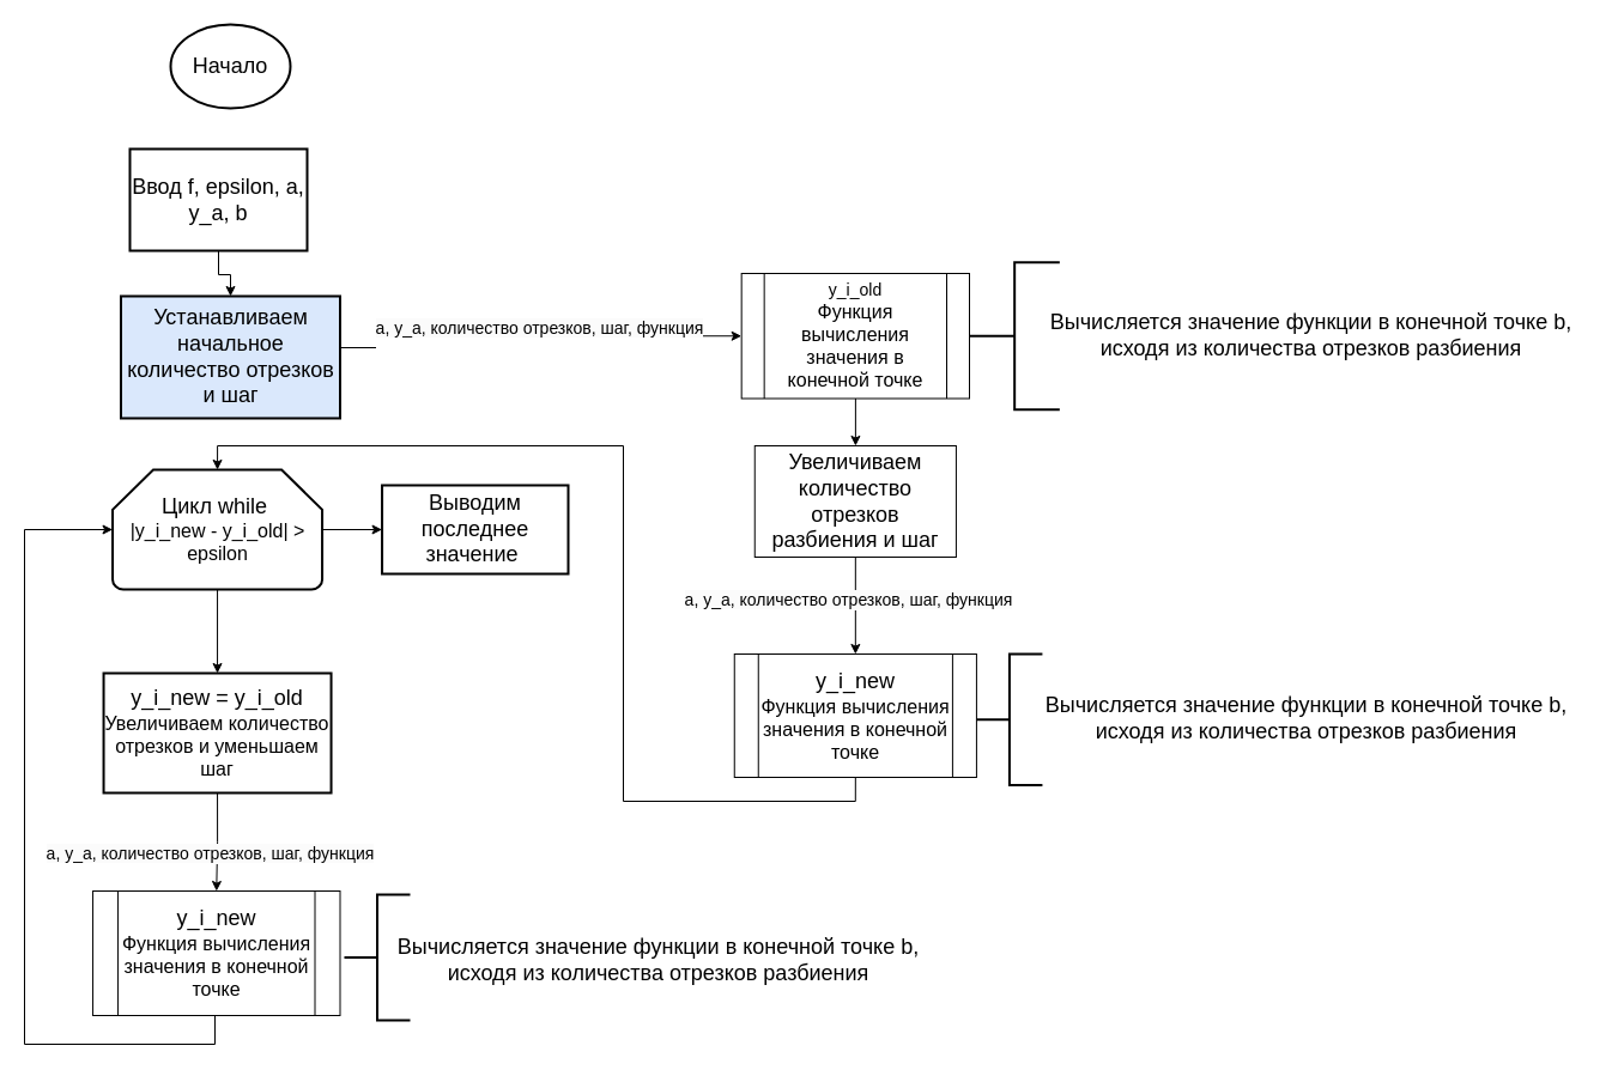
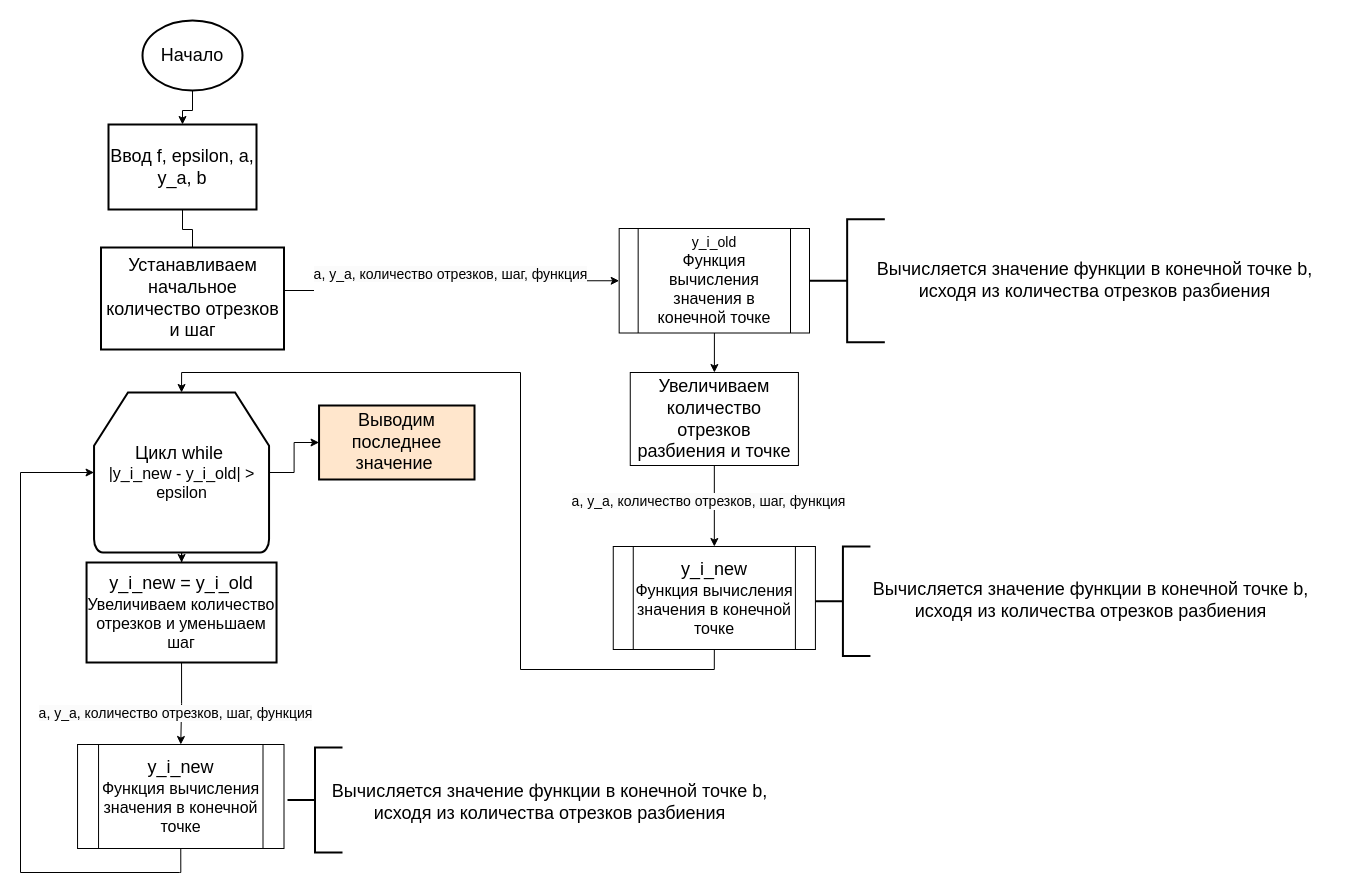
+ <mxCell id="2" value="" style="edgeStyle=orthogonalEdgeStyle;rounded=0;orthogonalLoop=1;jettySize=auto;html=1;" edge="1" parent="1" source="3" target="5"><mxGeometry relative="1" as="geometry" /></mxCell>
- <mxCell id="4" value="" style="edgeStyle=orthogonalEdgeStyle;rounded=0;orthogonalLoop=1;jettySize=auto;html=1;" edge="1" parent="1" source="5" target="7"><mxGeometry relative="1" as="geometry" /></mxCell>
+ <mxCell id="4" value="" style="edgeStyle=orthogonalEdgeStyle;rounded=0;orthogonalLoop=1;jettySize=auto;html=1;endArrow=none;" edge="1" parent="1" source="5" target="7"><mxGeometry relative="1" as="geometry" /></mxCell>
- <mxCell id="7" value="&lt;font style=&quot;font-size: 18px;&quot;&gt;Устанавливаем начальное количество отрезков и шаг&lt;/font&gt;" style="whiteSpace=wrap;html=1;strokeWidth=2;fillColor=#dae8fc;" vertex="1" parent="1"><mxGeometry x="100.5" y="247" width="183" height="102" as="geometry" /></mxCell>
+ <mxCell id="7" value="&lt;font style=&quot;font-size: 18px;&quot;&gt;Устанавливаем начальное количество отрезков и шаг&lt;/font&gt;" style="whiteSpace=wrap;html=1;strokeWidth=2;" vertex="1" parent="1"><mxGeometry x="100.5" y="247" width="183" height="102" as="geometry" /></mxCell>
- <mxCell id="13" value="&lt;font style=&quot;font-size: 18px;&quot;&gt;Увеличиваем количество отрезков разбиения и шаг&lt;/font&gt;" style="whiteSpace=wrap;html=1;" vertex="1" parent="1"><mxGeometry x="629.76" y="372" width="168.16" height="93" as="geometry" /></mxCell>
+ <mxCell id="13" value="&lt;font style=&quot;font-size: 18px;&quot;&gt;Увеличиваем количество отрезков разбиения и точке&lt;/font&gt;" style="whiteSpace=wrap;html=1;" vertex="1" parent="1"><mxGeometry x="629.76" y="372" width="168.16" height="93" as="geometry" /></mxCell>
- <mxCell id="20" value="&lt;font style=&quot;font-size: 18px;&quot;&gt;Цикл while&amp;nbsp;&lt;/font&gt;&lt;div&gt;&lt;font size=&quot;3&quot;&gt;|y_i_new - y_i_old| &amp;gt; epsilon&lt;/font&gt;&lt;/div&gt;" style="strokeWidth=2;html=1;shape=mxgraph.flowchart.loop_limit;whiteSpace=wrap;" vertex="1" parent="1"><mxGeometry x="93.55" y="392" width="175" height="100" as="geometry" /></mxCell>
+ <mxCell id="20" value="&lt;font style=&quot;font-size: 18px;&quot;&gt;Цикл while&amp;nbsp;&lt;/font&gt;&lt;div&gt;&lt;font size=&quot;3&quot;&gt;|y_i_new - y_i_old| &amp;gt; epsilon&lt;/font&gt;&lt;/div&gt;" style="strokeWidth=2;html=1;shape=mxgraph.flowchart.loop_limit;whiteSpace=wrap;" vertex="1" parent="1"><mxGeometry x="93.55" y="392" width="175" height="160" as="geometry" /></mxCell>
- <mxCell id="29" value="&lt;font style=&quot;font-size: 18px;&quot;&gt;Выводим последнее значение&amp;nbsp;&lt;/font&gt;" style="whiteSpace=wrap;html=1;strokeWidth=2;" vertex="1" parent="1"><mxGeometry x="318.55" y="405" width="155.45" height="74" as="geometry" /></mxCell>
+ <mxCell id="29" value="&lt;font style=&quot;font-size: 18px;&quot;&gt;Выводим последнее значение&amp;nbsp;&lt;/font&gt;" style="whiteSpace=wrap;html=1;strokeWidth=2;fillColor=#ffe6cc;" vertex="1" parent="1"><mxGeometry x="318.55" y="405" width="155.45" height="74" as="geometry" /></mxCell>
